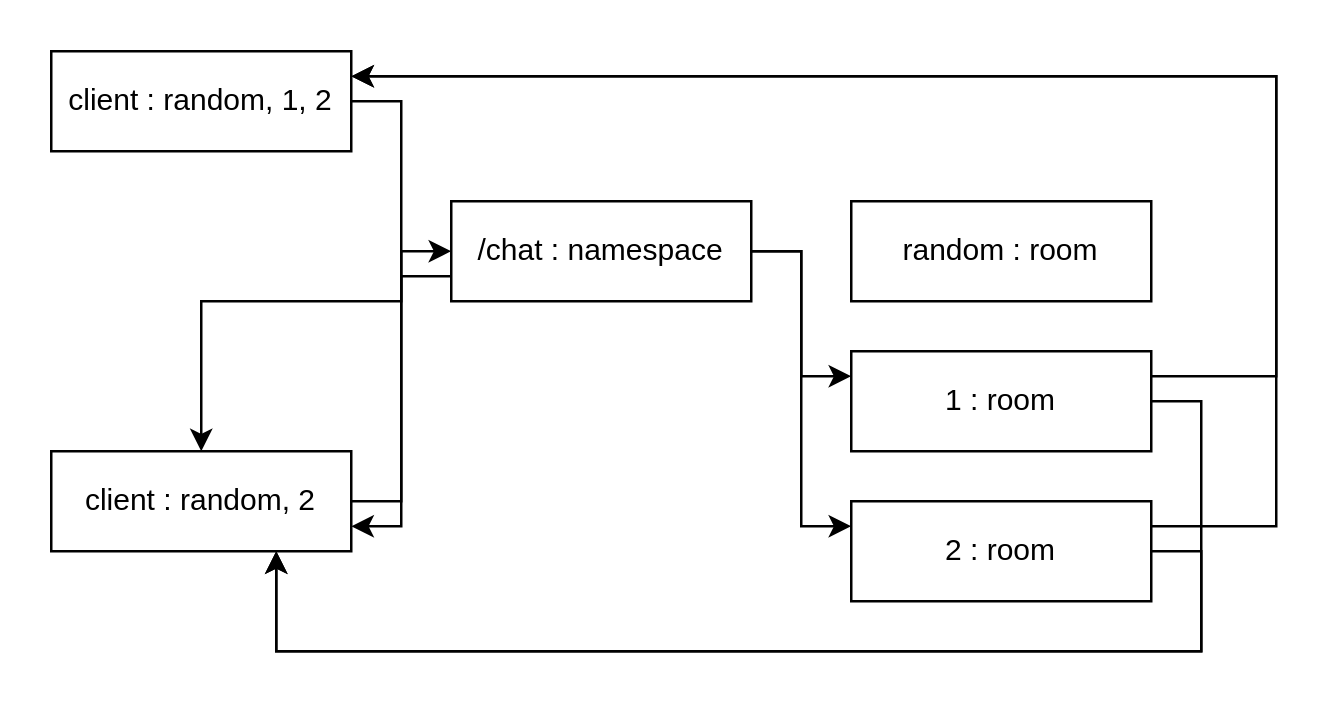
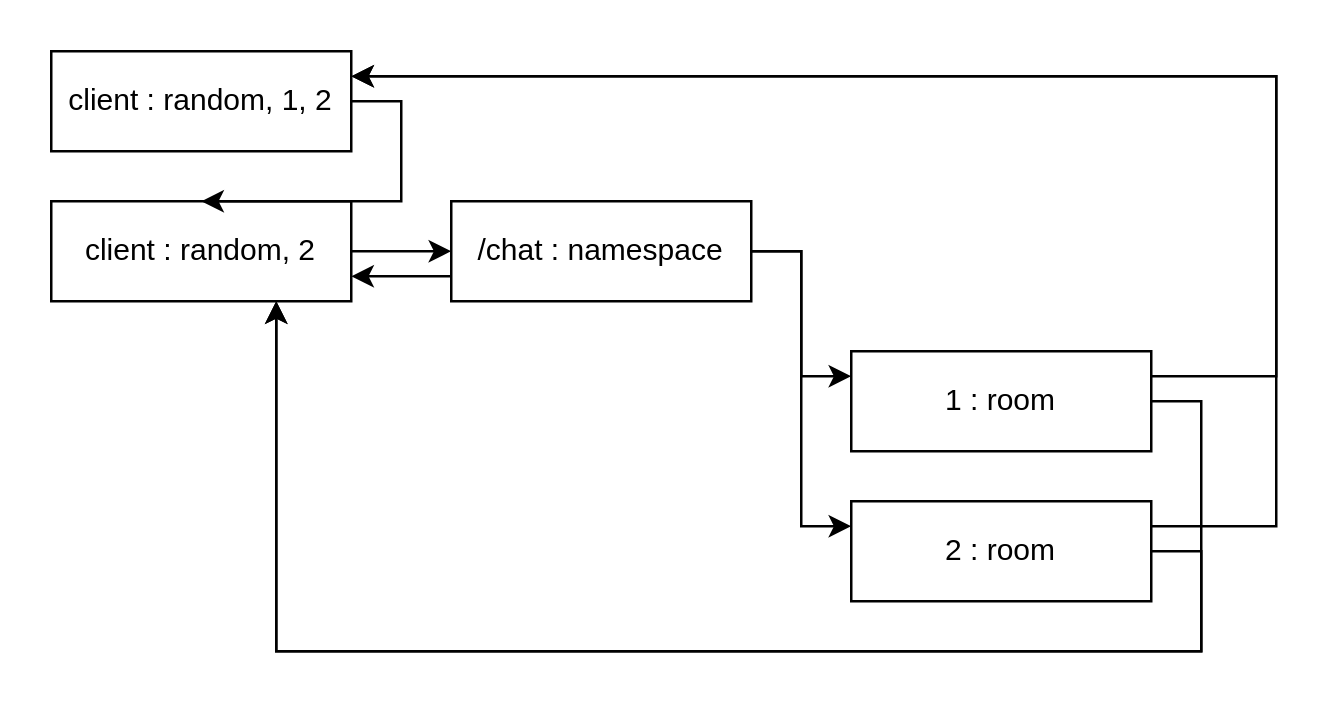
- <mxCell id="12" value="random : room" style="rounded=0;whiteSpace=wrap;html=1;" vertex="1" parent="1"><mxGeometry x="340" y="80" width="120" height="40" as="geometry" /></mxCell>
- <mxCell id="14" value="client : random, 2" style="rounded=0;whiteSpace=wrap;html=1;" vertex="1" parent="1"><mxGeometry x="20" y="180" width="120" height="40" as="geometry" /></mxCell>
+ <mxCell id="14" value="client : random, 2" style="rounded=0;whiteSpace=wrap;html=1;" vertex="1" parent="1"><mxGeometry x="20" y="80" width="120" height="40" as="geometry" /></mxCell>
